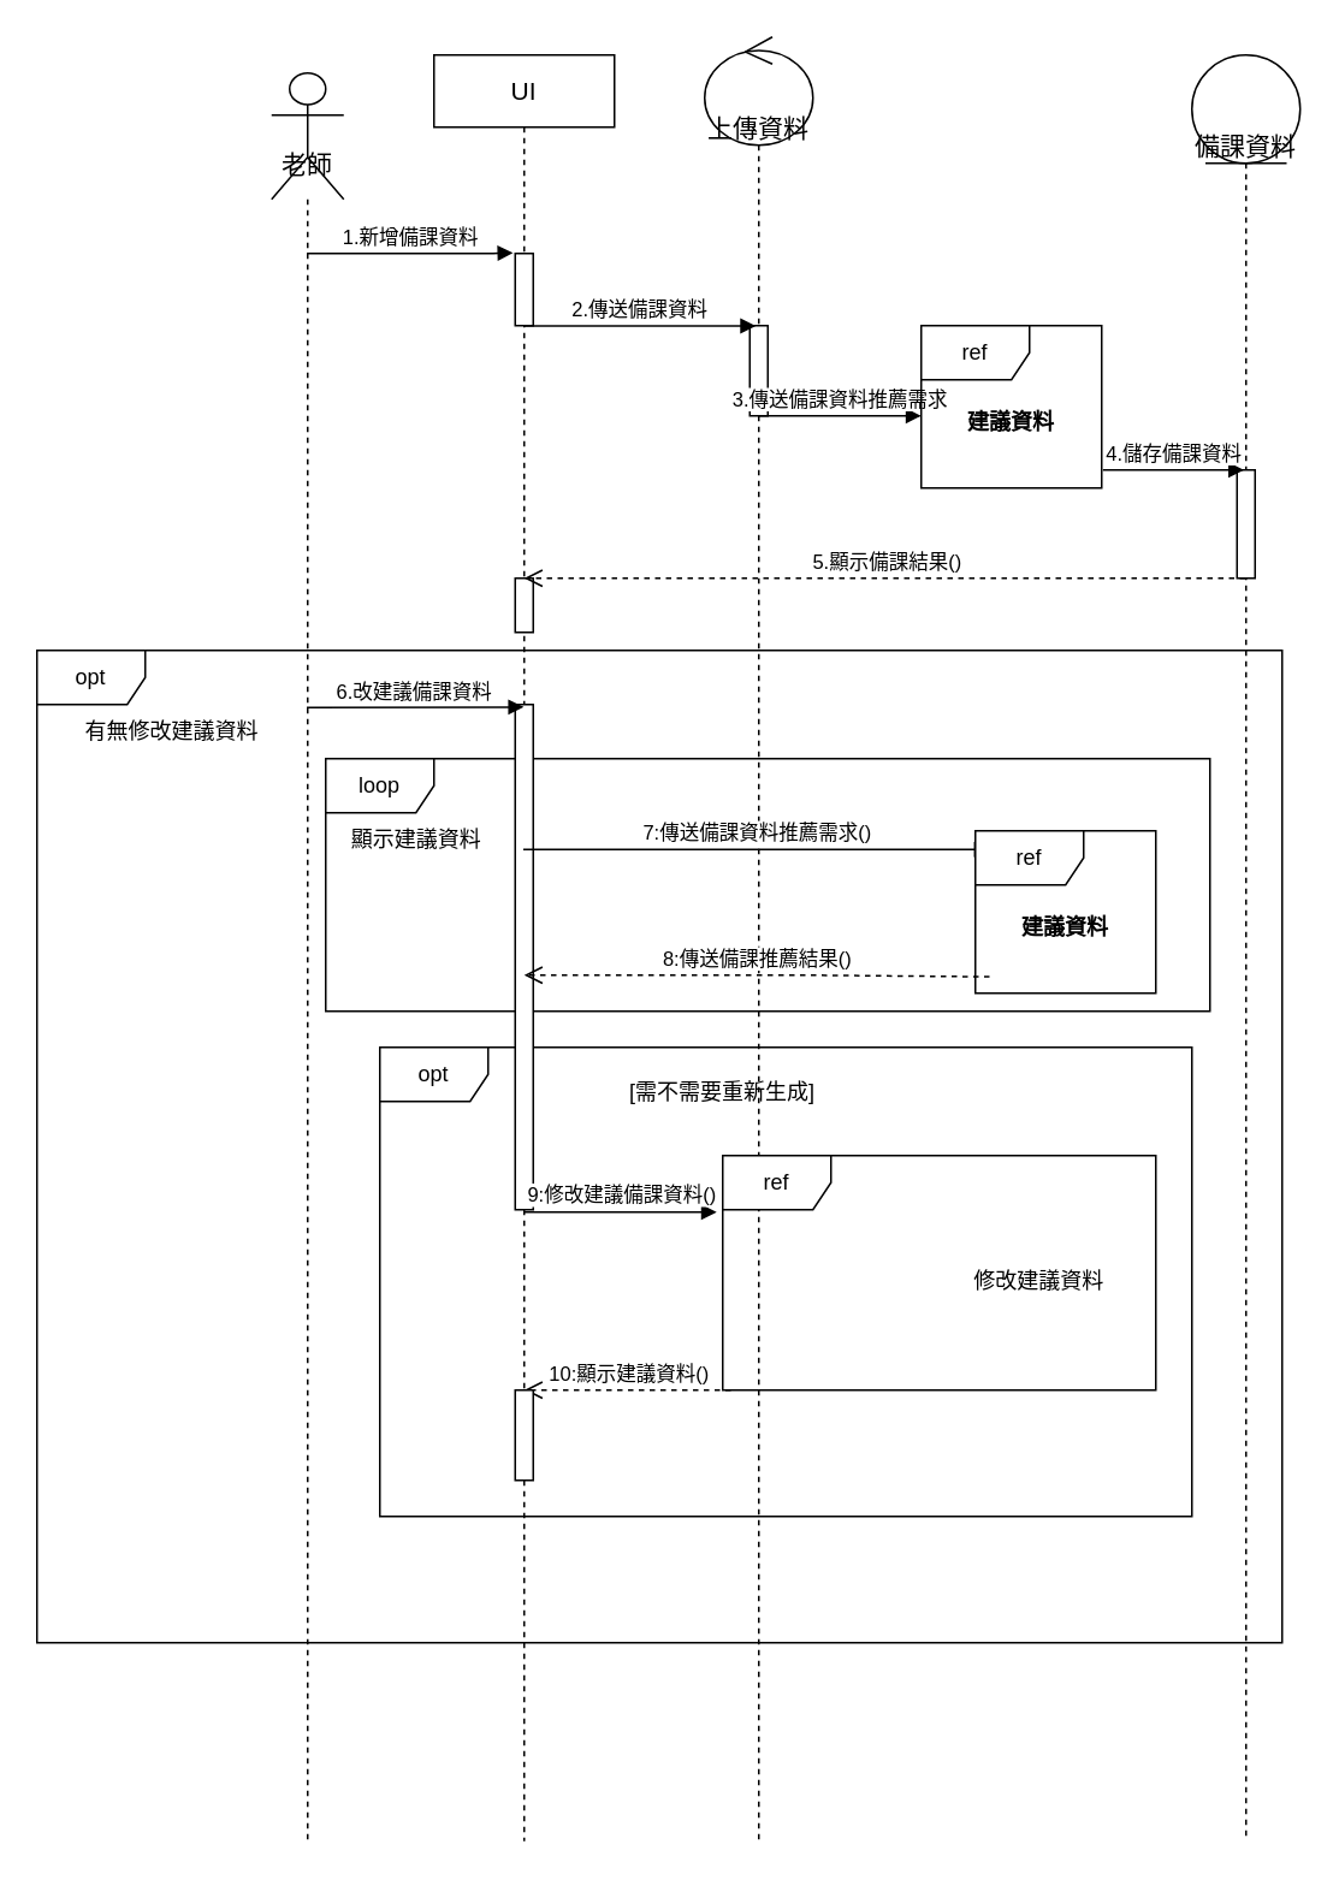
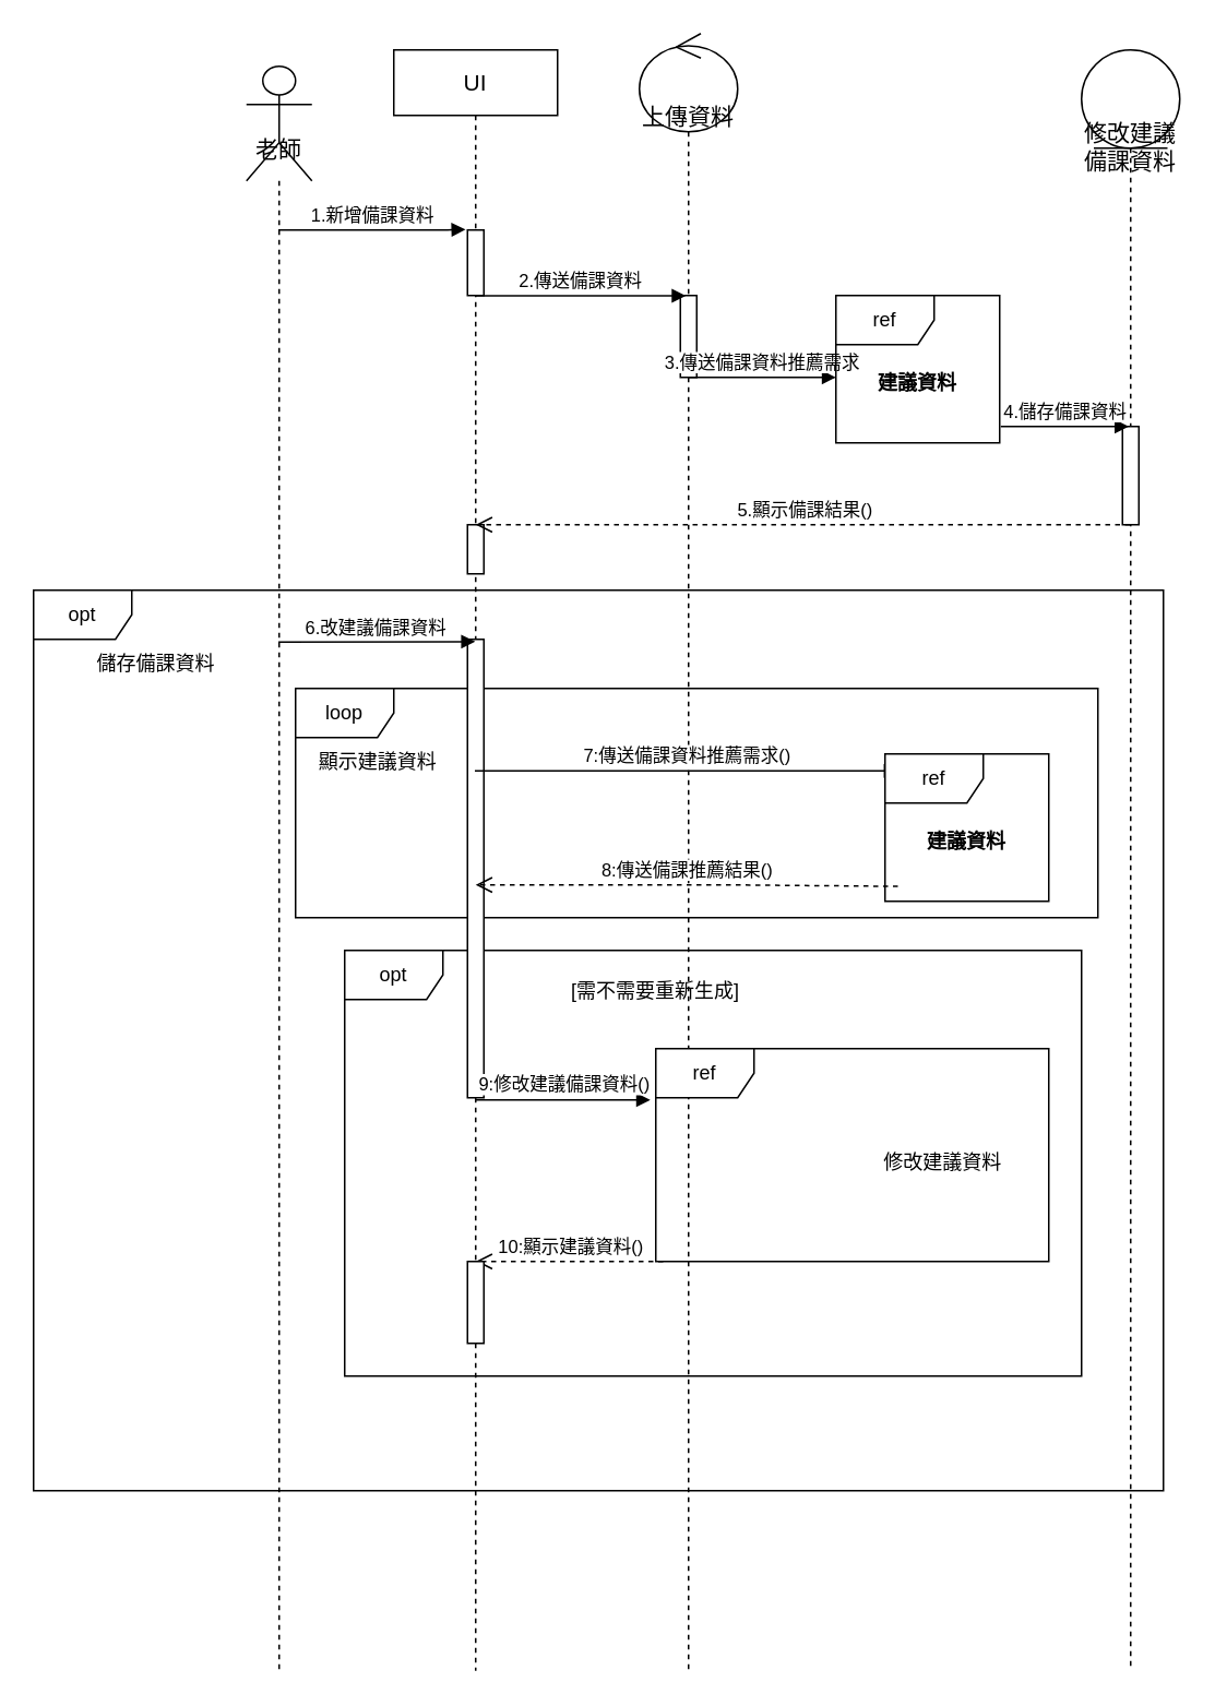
- <mxCell id="27" value="備課資料" style="shape=umlLifeline;participant=umlEntity;perimeter=lifelinePerimeter;whiteSpace=wrap;html=1;container=1;collapsible=0;recursiveResize=0;verticalAlign=top;spacingTop=36;outlineConnect=0;fontSize=14;size=60;" parent="1" vertex="1"><mxGeometry x="660" y="30" width="60" height="990" as="geometry" /></mxCell>
+ <mxCell id="27" value="修改建議備課資料" style="shape=umlLifeline;participant=umlEntity;perimeter=lifelinePerimeter;whiteSpace=wrap;html=1;container=1;collapsible=0;recursiveResize=0;verticalAlign=top;spacingTop=36;outlineConnect=0;fontSize=14;size=60;" parent="1" vertex="1"><mxGeometry x="660" y="30" width="60" height="990" as="geometry" /></mxCell>
- <mxCell id="24" value="有無修改建議資料" style="text;html=1;align=center;verticalAlign=middle;whiteSpace=wrap;rounded=0;" parent="1" vertex="1"><mxGeometry x="30" y="390" width="130" height="30" as="geometry" /></mxCell>
+ <mxCell id="24" value="儲存備課資料" style="text;html=1;align=center;verticalAlign=middle;whiteSpace=wrap;rounded=0;" parent="1" vertex="1"><mxGeometry x="30" y="390" width="130" height="30" as="geometry" /></mxCell>
